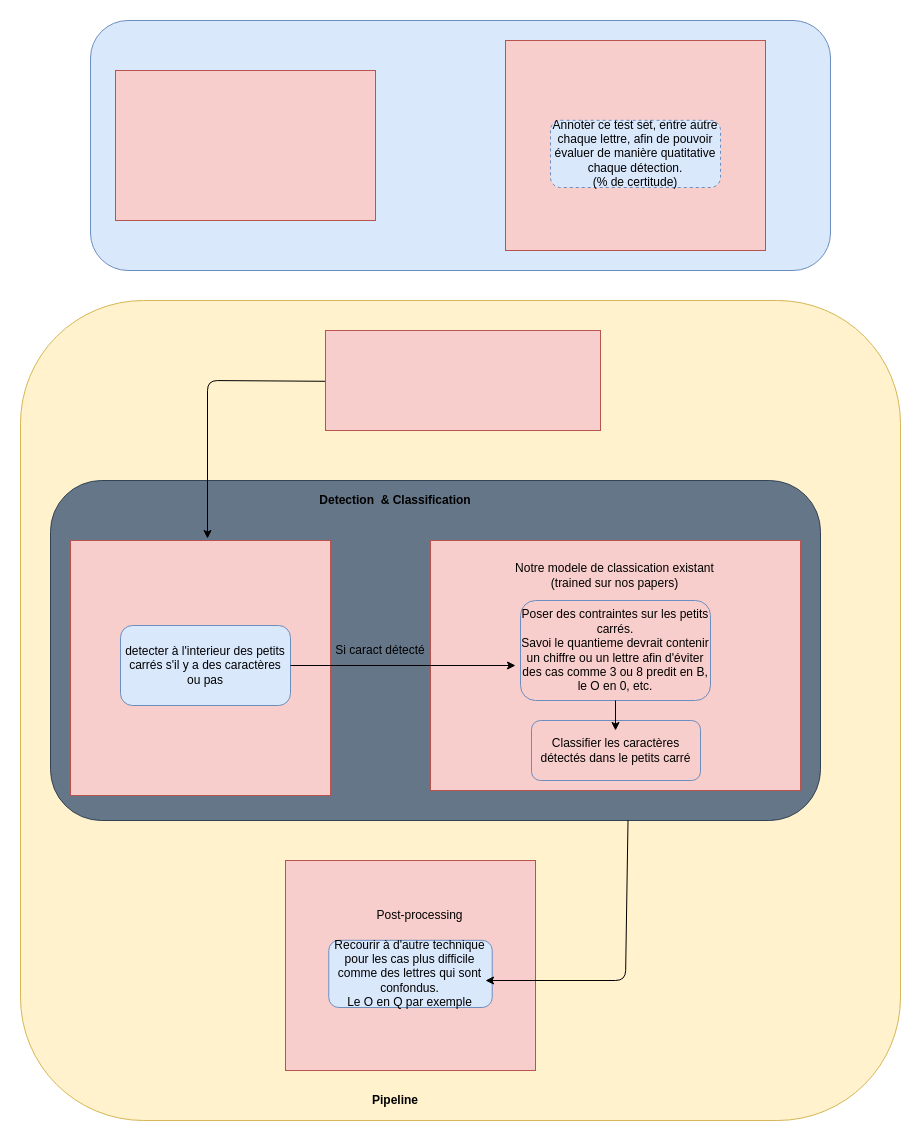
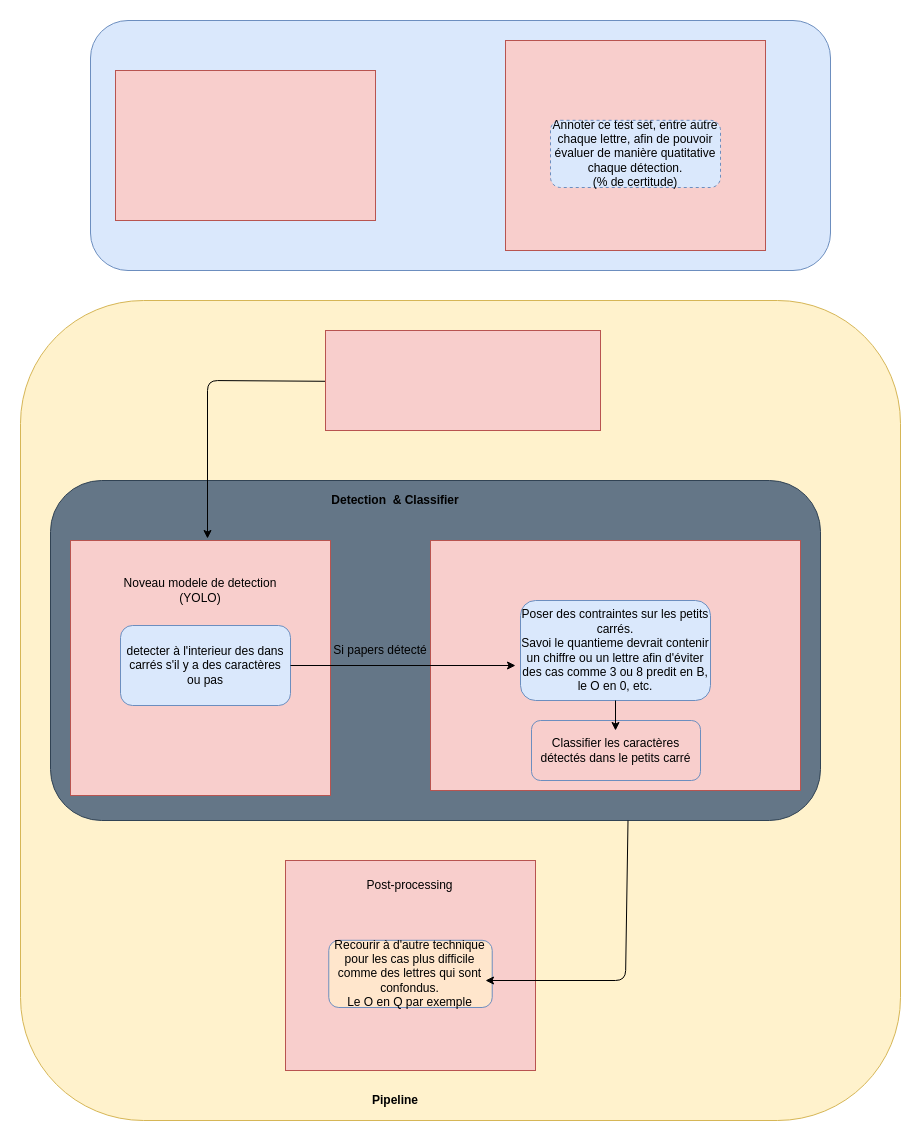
- <mxCell id="27" value="&lt;b&gt;Detection&amp;nbsp; &amp;amp; Classification&lt;/b&gt;" style="text;html=1;strokeColor=none;fillColor=none;align=center;verticalAlign=middle;whiteSpace=wrap;rounded=0;" vertex="1" parent="14"><mxGeometry width="180" height="20" as="geometry" /></mxCell>
+ <mxCell id="27" value="&lt;b&gt;Detection&amp;nbsp; &amp;amp; Classifier&lt;/b&gt;" style="text;html=1;strokeColor=none;fillColor=none;align=center;verticalAlign=middle;whiteSpace=wrap;rounded=0;" vertex="1" parent="14"><mxGeometry width="180" height="20" as="geometry" /></mxCell>
- <mxCell id="25" value="Notre modele de classication existant (trained sur nos papers)" style="text;html=1;strokeColor=none;fillColor=none;align=center;verticalAlign=middle;whiteSpace=wrap;rounded=0;" vertex="1" parent="15"><mxGeometry x="73.46" y="20" width="223.08" height="30" as="geometry" /></mxCell>
+ <mxCell id="21" value="Noveau modele de detection (YOLO)" style="text;html=1;strokeColor=none;fillColor=none;align=center;verticalAlign=middle;whiteSpace=wrap;rounded=0;" vertex="1" parent="17"><mxGeometry x="60" y="100" width="180" height="20" as="geometry" /></mxCell>
- <mxCell id="22" value="Si caract détecté" style="text;html=1;strokeColor=none;fillColor=none;align=center;verticalAlign=middle;whiteSpace=wrap;rounded=0;" vertex="1" parent="17"><mxGeometry x="280" y="160" width="100" height="20" as="geometry" /></mxCell>
+ <mxCell id="22" value="Si papers détecté" style="text;html=1;strokeColor=none;fillColor=none;align=center;verticalAlign=middle;whiteSpace=wrap;rounded=0;" vertex="1" parent="17"><mxGeometry x="280" y="160" width="100" height="20" as="geometry" /></mxCell>
- <mxCell id="26" value="Poser des contraintes sur les petits carrés.&lt;br&gt;Savoi le quantieme devrait contenir un chiffre ou un lettre afin d'éviter des cas comme 3 ou 8 predit en B,&lt;br&gt;le O en 0, etc." style="rounded=1;whiteSpace=wrap;html=1;fillColor=#f8cecc;strokeColor=#6c8ebf;" vertex="1" parent="15"><mxGeometry x="90" y="60" width="190" height="100" as="geometry" /></mxCell>
+ <mxCell id="26" value="Poser des contraintes sur les petits carrés.&lt;br&gt;Savoi le quantieme devrait contenir un chiffre ou un lettre afin d'éviter des cas comme 3 ou 8 predit en B,&lt;br&gt;le O en 0, etc." style="rounded=1;whiteSpace=wrap;html=1;fillColor=#dae8fc;strokeColor=#6c8ebf;" vertex="1" parent="15"><mxGeometry x="90" y="60" width="190" height="100" as="geometry" /></mxCell>
- <mxCell id="20" value="detecter à l'interieur des petits carrés s'il y a des caractères ou pas" style="rounded=1;whiteSpace=wrap;html=1;fillColor=#dae8fc;strokeColor=#6c8ebf;" vertex="1" parent="17"><mxGeometry x="70" y="145" width="170" height="80" as="geometry" /></mxCell>
+ <mxCell id="20" value="detecter à l'interieur des dans carrés s'il y a des caractères ou pas" style="rounded=1;whiteSpace=wrap;html=1;fillColor=#dae8fc;strokeColor=#6c8ebf;" vertex="1" parent="17"><mxGeometry x="70" y="145" width="170" height="80" as="geometry" /></mxCell>
- <mxCell id="7" value="Post-processing" style="text;html=1;strokeColor=none;fillColor=none;align=center;verticalAlign=middle;whiteSpace=wrap;rounded=0;" vertex="1" parent="4"><mxGeometry x="48.462" y="46.8" width="173.077" height="16.8" as="geometry" /></mxCell>
+ <mxCell id="7" value="Post-processing" style="text;html=1;strokeColor=none;fillColor=none;align=center;verticalAlign=middle;whiteSpace=wrap;rounded=0;" vertex="1" parent="4"><mxGeometry x="38.462" y="16.8" width="173.077" height="16.8" as="geometry" /></mxCell>
- <mxCell id="6" value="Recourir à d'autre technique pour les cas plus difficile comme des lettres qui sont confondus.&lt;br&gt;Le O en Q par exemple" style="rounded=1;whiteSpace=wrap;html=1;fillColor=#dae8fc;strokeColor=#6c8ebf;" vertex="1" parent="4"><mxGeometry x="43.269" y="79.8" width="163.462" height="67.2" as="geometry" /></mxCell>
+ <mxCell id="6" value="Recourir à d'autre technique pour les cas plus difficile comme des lettres qui sont confondus.&lt;br&gt;Le O en Q par exemple" style="rounded=1;whiteSpace=wrap;html=1;fillColor=#ffe6cc;strokeColor=#6c8ebf;" vertex="1" parent="4"><mxGeometry x="43.269" y="79.8" width="163.462" height="67.2" as="geometry" /></mxCell>
